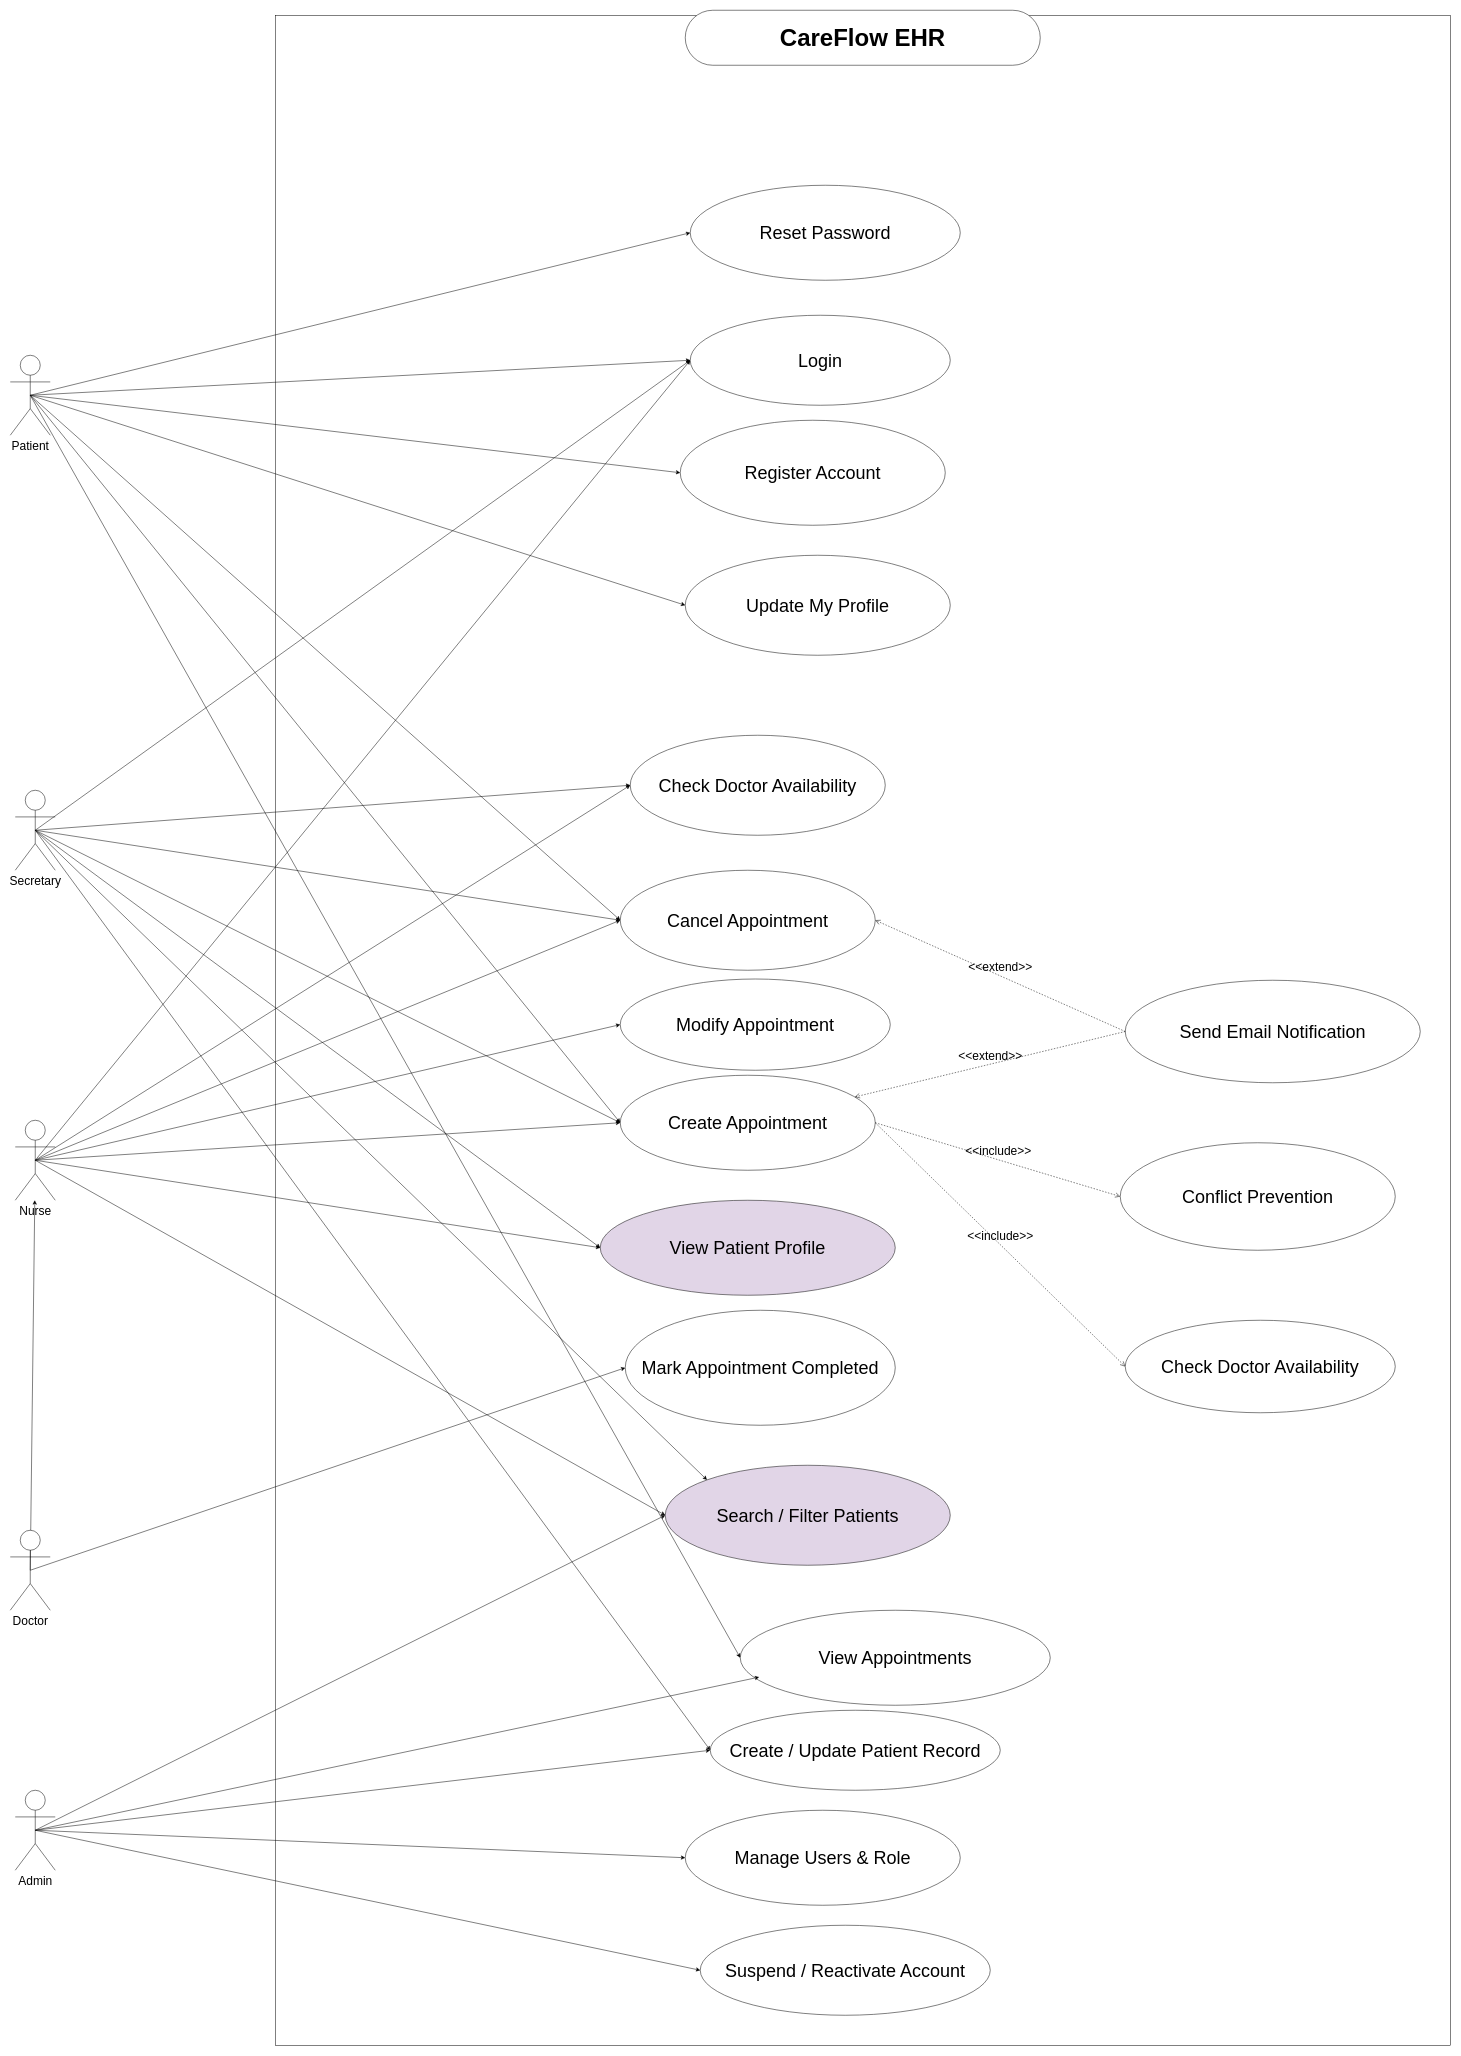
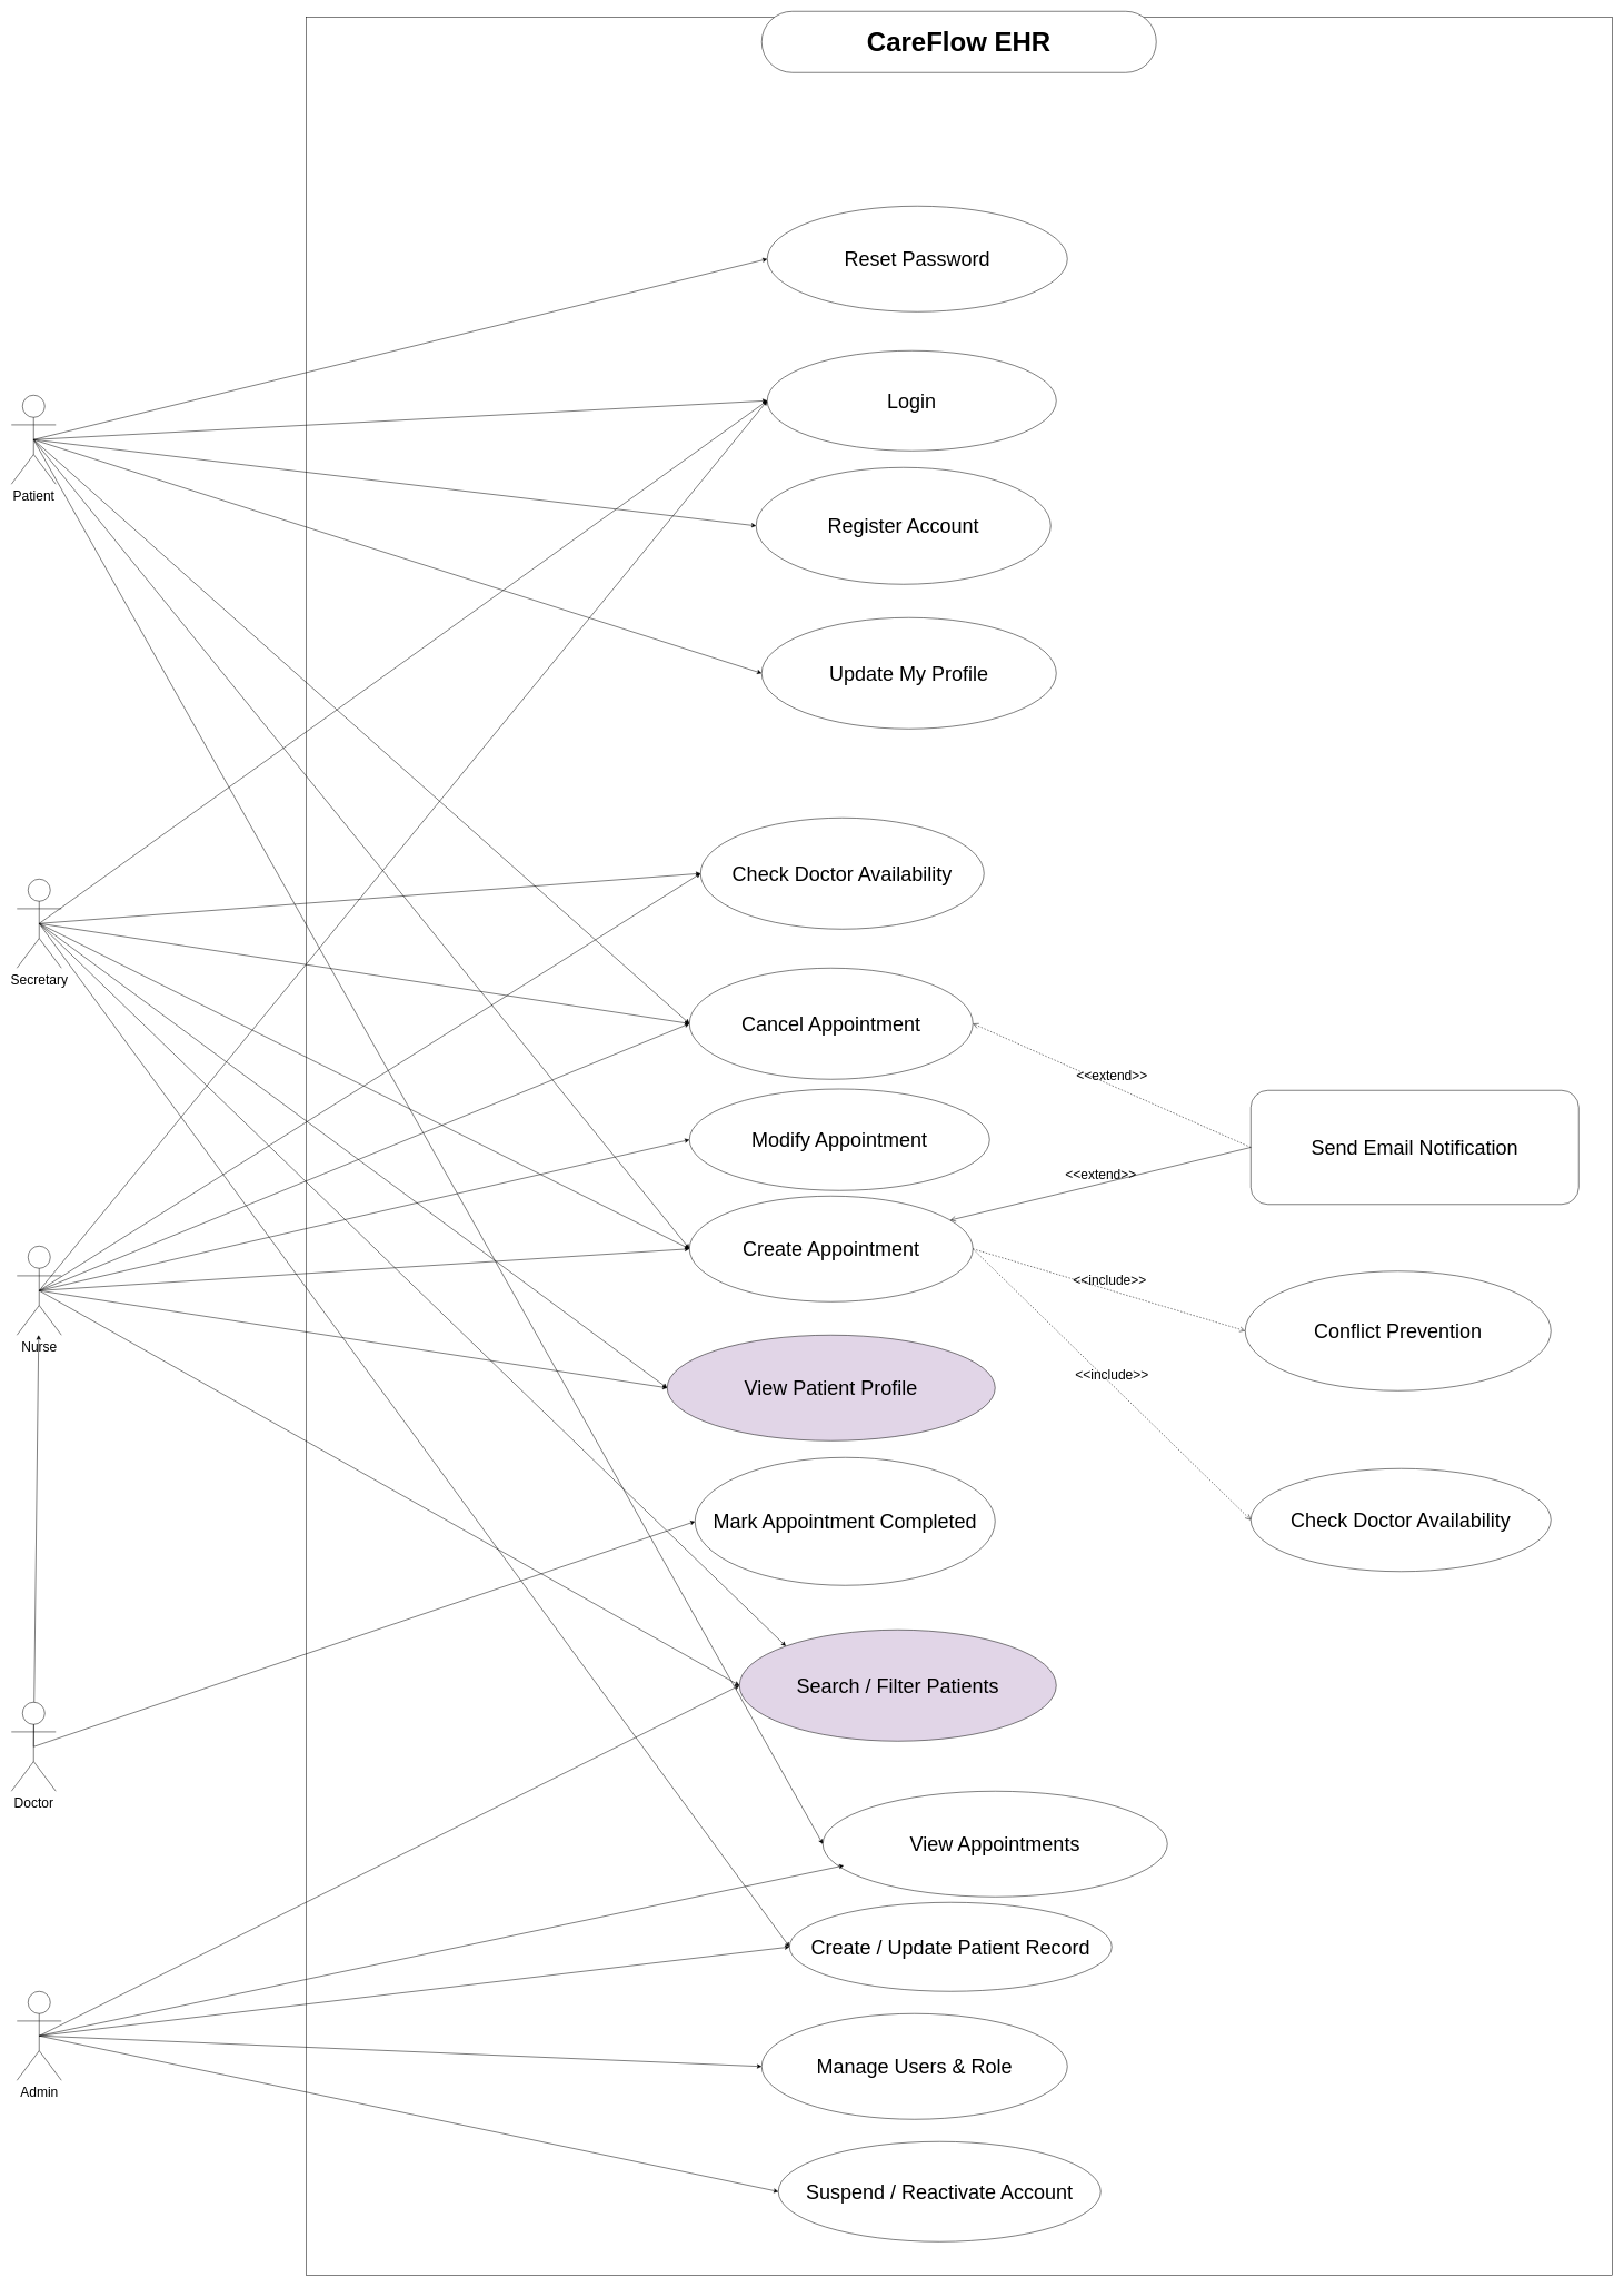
- <mxCell id="51" value="&lt;font style=&quot;font-size: 36px;&quot;&gt;Send Email Notification&lt;/font&gt;" style="ellipse;whiteSpace=wrap;html=1;" parent="1" vertex="1"><mxGeometry x="2250" y="1960" width="590" height="205" as="geometry" /></mxCell>
+ <mxCell id="51" value="&lt;font style=&quot;font-size: 36px;&quot;&gt;Send Email Notification&lt;/font&gt;" style="whiteSpace=wrap;html=1;rounded=1;" parent="1" vertex="1"><mxGeometry x="2250" y="1960" width="590" height="205" as="geometry" /></mxCell>
- <mxCell id="56" value="&lt;font style=&quot;font-size: 24px;&quot;&gt;&amp;lt;&amp;lt;extend&amp;gt;&amp;gt;&lt;/font&gt;" style="endArrow=open;startArrow=none;endFill=0;startFill=0;endSize=8;html=1;verticalAlign=bottom;dashed=1;labelBackgroundColor=none;exitX=0;exitY=0.5;exitDx=0;exitDy=0;" parent="1" source="51" target="19" edge="1"><mxGeometry width="160" relative="1" as="geometry"><mxPoint x="1280" y="2770" as="sourcePoint" /><mxPoint x="1760" y="2240" as="targetPoint" /></mxGeometry></mxCell>
+ <mxCell id="56" value="&lt;font style=&quot;font-size: 24px;&quot;&gt;&amp;lt;&amp;lt;extend&amp;gt;&amp;gt;&lt;/font&gt;" style="endArrow=open;startArrow=none;endFill=0;startFill=0;endSize=8;html=1;verticalAlign=bottom;dashed=0;labelBackgroundColor=none;exitX=0;exitY=0.5;exitDx=0;exitDy=0;" parent="1" source="51" target="19" edge="1"><mxGeometry width="160" relative="1" as="geometry"><mxPoint x="1280" y="2770" as="sourcePoint" /><mxPoint x="1760" y="2240" as="targetPoint" /></mxGeometry></mxCell>
